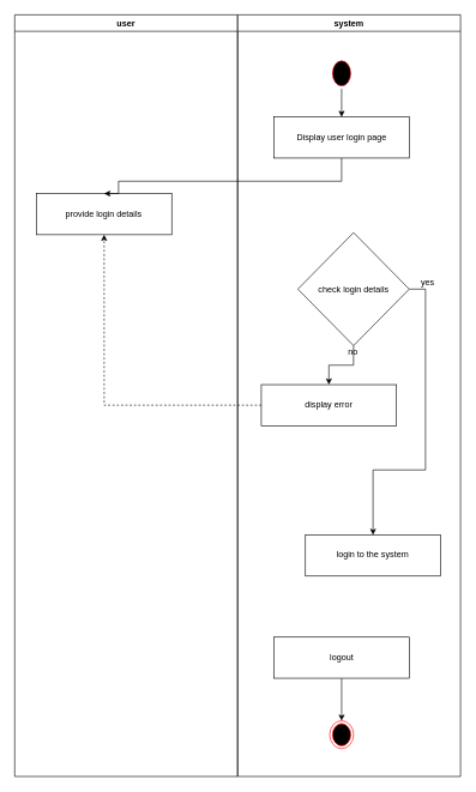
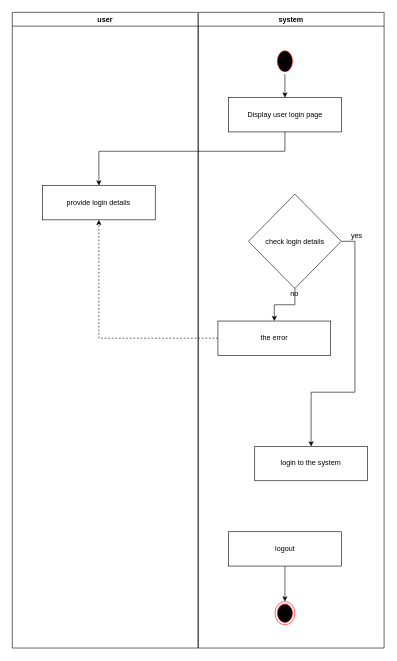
- <mxCell id="4" value="provide login details" style="rounded=0;whiteSpace=wrap;html=1;" vertex="1" parent="3"><mxGeometry x="30.33" y="248.817" width="188.046" height="57.191" as="geometry" /></mxCell>
+ <mxCell id="4" value="provide login details" style="rounded=0;whiteSpace=wrap;html=1;" vertex="1" parent="3"><mxGeometry x="50.33" y="288.817" width="188.046" height="57.191" as="geometry" /></mxCell>
- <mxCell id="14" value="display error" style="rounded=0;whiteSpace=wrap;html=1;" vertex="1" parent="5"><mxGeometry x="32.632" y="514.723" width="188.046" height="57.191" as="geometry" /></mxCell>
+ <mxCell id="14" value="the error" style="rounded=0;whiteSpace=wrap;html=1;" vertex="1" parent="5"><mxGeometry x="32.632" y="514.723" width="188.046" height="57.191" as="geometry" /></mxCell>
